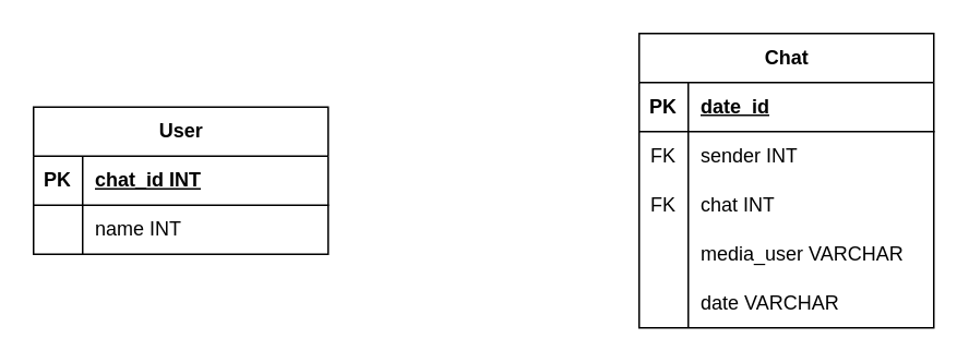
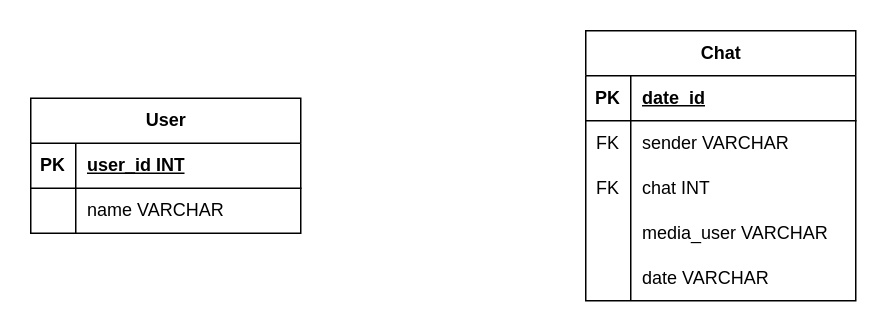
- <mxCell id="15" value="sender INT" style="shape=partialRectangle;connectable=0;fillColor=none;top=0;left=0;bottom=0;right=0;align=left;spacingLeft=6;overflow=hidden;whiteSpace=wrap;html=1;" vertex="1" parent="13"><mxGeometry x="30" width="150" height="30" as="geometry"><mxRectangle width="150" height="30" as="alternateBounds" /></mxGeometry></mxCell>
+ <mxCell id="15" value="sender VARCHAR" style="shape=partialRectangle;connectable=0;fillColor=none;top=0;left=0;bottom=0;right=0;align=left;spacingLeft=6;overflow=hidden;whiteSpace=wrap;html=1;" vertex="1" parent="13"><mxGeometry x="30" width="150" height="30" as="geometry"><mxRectangle width="150" height="30" as="alternateBounds" /></mxGeometry></mxCell>
- <mxCell id="5" value="chat_id INT" style="shape=partialRectangle;connectable=0;fillColor=none;top=0;left=0;bottom=0;right=0;align=left;spacingLeft=6;fontStyle=5;overflow=hidden;whiteSpace=wrap;html=1;" vertex="1" parent="3"><mxGeometry x="30" width="150" height="30" as="geometry"><mxRectangle width="150" height="30" as="alternateBounds" /></mxGeometry></mxCell>
+ <mxCell id="5" value="user_id INT" style="shape=partialRectangle;connectable=0;fillColor=none;top=0;left=0;bottom=0;right=0;align=left;spacingLeft=6;fontStyle=5;overflow=hidden;whiteSpace=wrap;html=1;" vertex="1" parent="3"><mxGeometry x="30" width="150" height="30" as="geometry"><mxRectangle width="150" height="30" as="alternateBounds" /></mxGeometry></mxCell>
- <mxCell id="8" value="name INT" style="shape=partialRectangle;connectable=0;fillColor=none;top=0;left=0;bottom=0;right=0;align=left;spacingLeft=6;overflow=hidden;whiteSpace=wrap;html=1;" vertex="1" parent="6"><mxGeometry x="30" width="150" height="30" as="geometry"><mxRectangle width="150" height="30" as="alternateBounds" /></mxGeometry></mxCell>
+ <mxCell id="8" value="name VARCHAR" style="shape=partialRectangle;connectable=0;fillColor=none;top=0;left=0;bottom=0;right=0;align=left;spacingLeft=6;overflow=hidden;whiteSpace=wrap;html=1;" vertex="1" parent="6"><mxGeometry x="30" width="150" height="30" as="geometry"><mxRectangle width="150" height="30" as="alternateBounds" /></mxGeometry></mxCell>
